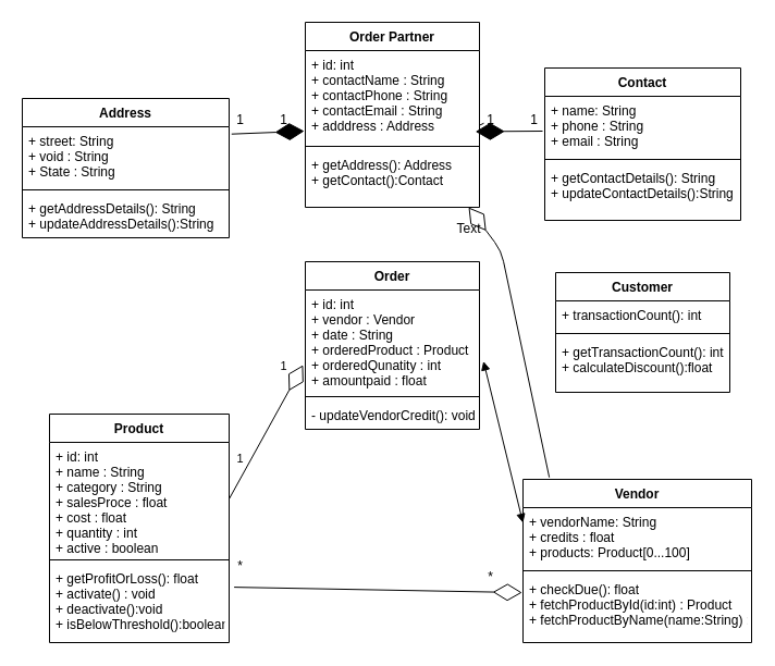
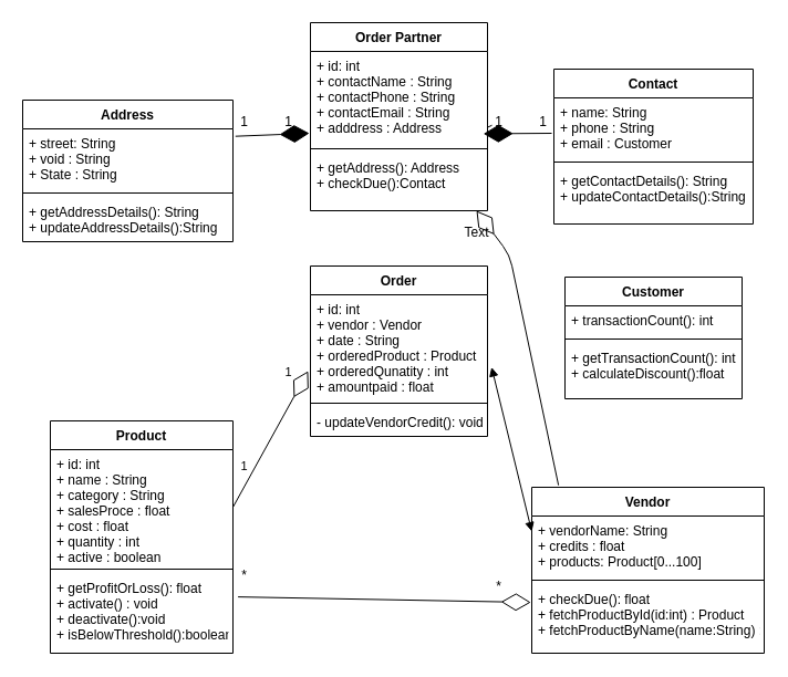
- <mxCell id="19" value="+ name: String&#10;+ phone : String&#10;+ email : String" style="text;strokeColor=none;fillColor=none;align=left;verticalAlign=top;spacingLeft=4;spacingRight=4;overflow=hidden;rotatable=0;points=[[0,0.5],[1,0.5]];portConstraint=eastwest;" vertex="1" parent="18"><mxGeometry y="26" width="180" height="54" as="geometry" /></mxCell>
+ <mxCell id="19" value="+ name: String&#10;+ phone : String&#10;+ email : Customer" style="text;strokeColor=none;fillColor=none;align=left;verticalAlign=top;spacingLeft=4;spacingRight=4;overflow=hidden;rotatable=0;points=[[0,0.5],[1,0.5]];portConstraint=eastwest;" vertex="1" parent="18"><mxGeometry y="26" width="180" height="54" as="geometry" /></mxCell>
- <mxCell id="13" value="+ getAddress(): Address&#10;+ getContact():Contact&#10;" style="text;strokeColor=none;fillColor=none;align=left;verticalAlign=top;spacingLeft=4;spacingRight=4;overflow=hidden;rotatable=0;points=[[0,0.5],[1,0.5]];portConstraint=eastwest;" vertex="1" parent="10"><mxGeometry y="118" width="160" height="52" as="geometry" /></mxCell>
+ <mxCell id="13" value="+ getAddress(): Address&#10;+ checkDue():Contact&#10;" style="text;strokeColor=none;fillColor=none;align=left;verticalAlign=top;spacingLeft=4;spacingRight=4;overflow=hidden;rotatable=0;points=[[0,0.5],[1,0.5]];portConstraint=eastwest;" vertex="1" parent="10"><mxGeometry y="118" width="160" height="52" as="geometry" /></mxCell>
